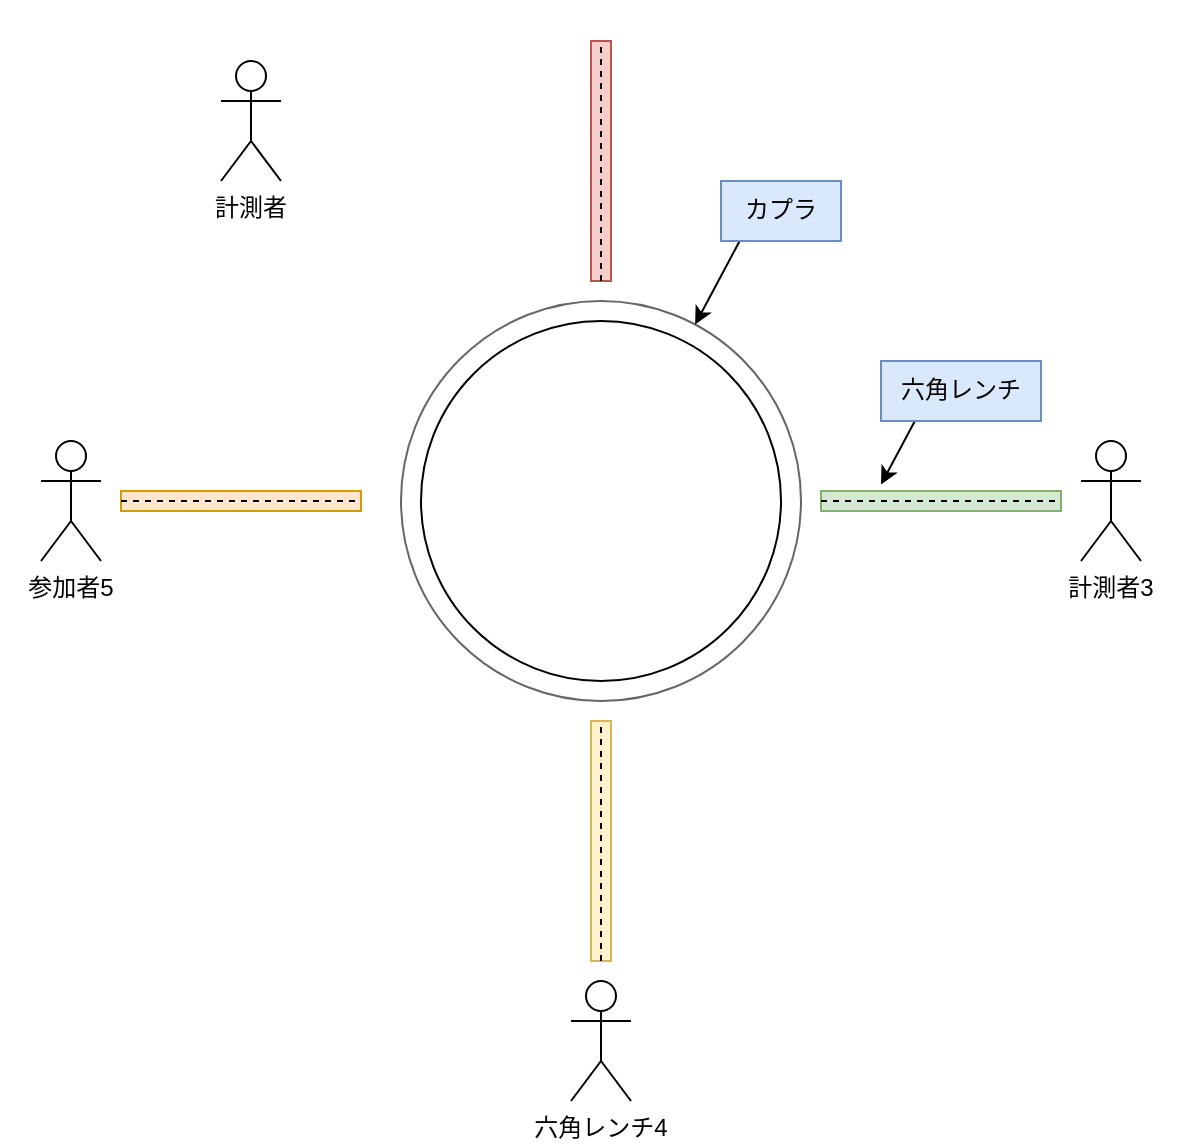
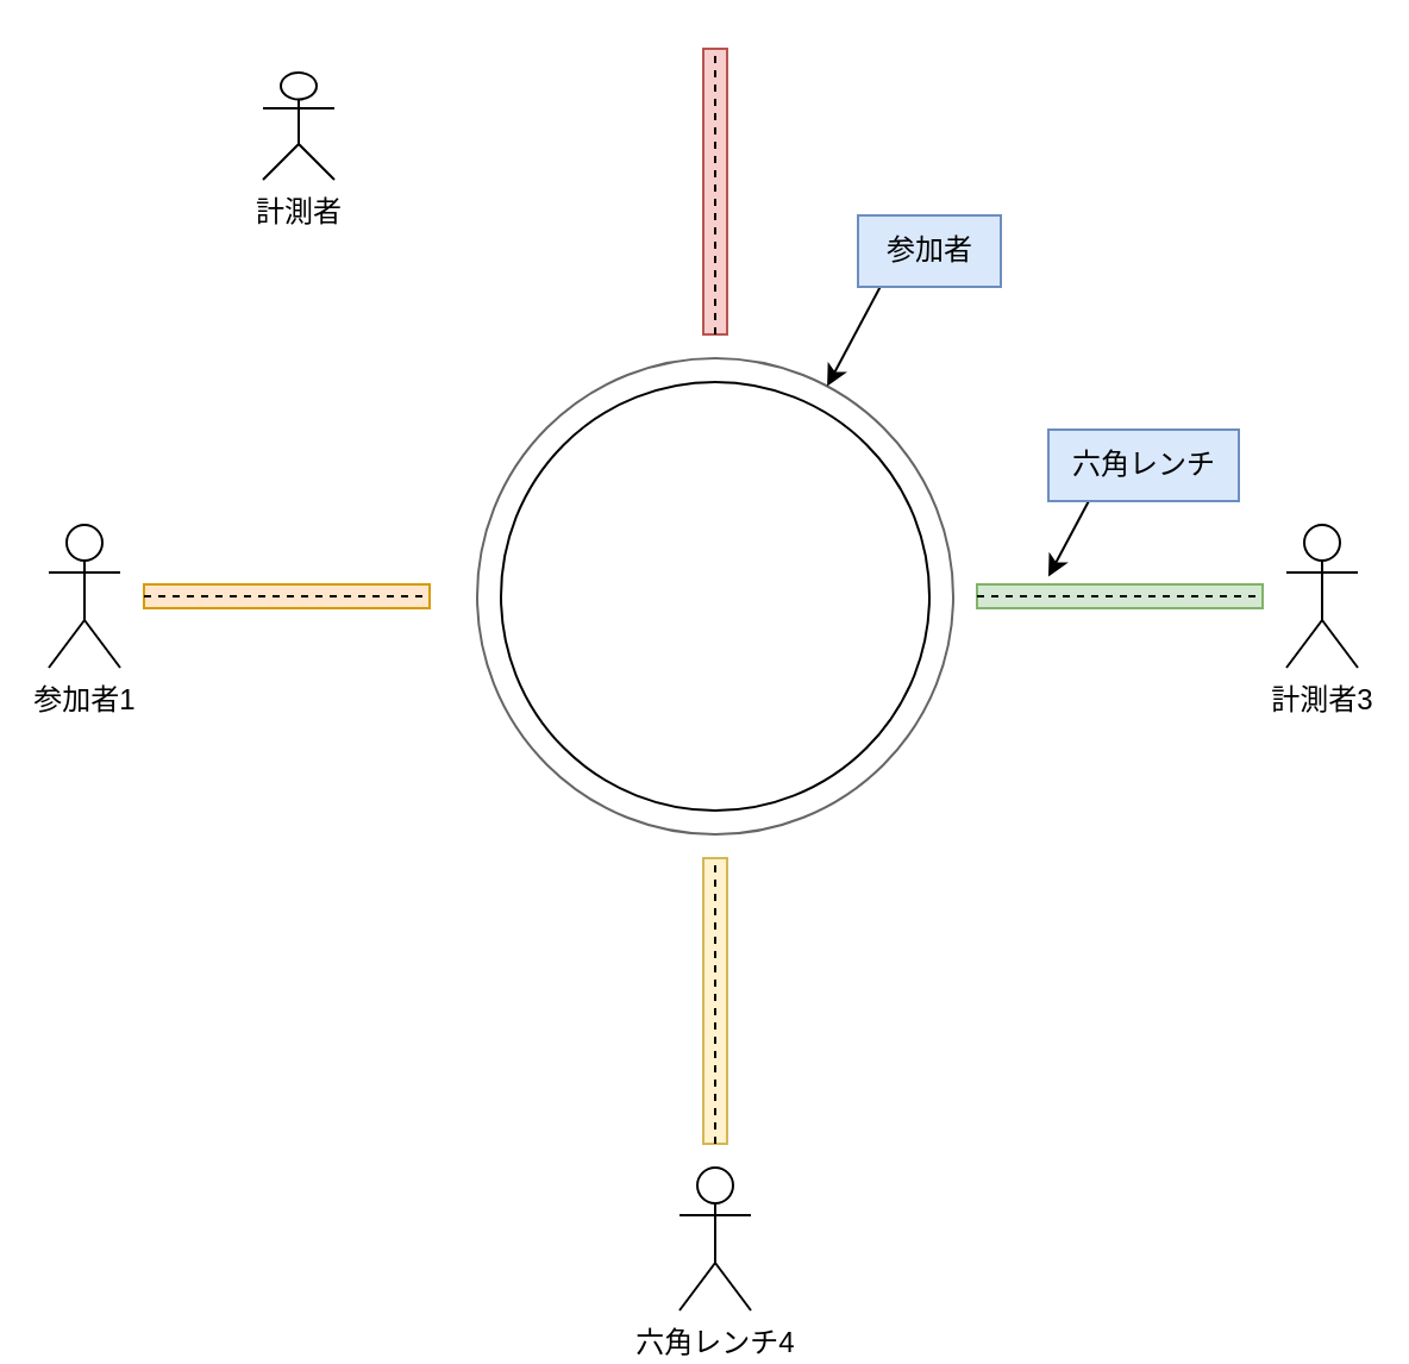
- <mxCell id="19" value="計測者" style="shape=umlActor;verticalLabelPosition=bottom;verticalAlign=top;html=1;outlineConnect=0;fillColor=none;" vertex="1" parent="1"><mxGeometry x="110" y="30" width="30" height="60" as="geometry" /></mxCell>
+ <mxCell id="19" value="計測者" style="shape=umlActor;verticalLabelPosition=bottom;verticalAlign=top;html=1;outlineConnect=0;fillColor=none;" vertex="1" parent="1"><mxGeometry x="110" y="30" width="30" height="45" as="geometry" /></mxCell>
- <mxCell id="5" value="カプラ" style="text;html=1;align=center;verticalAlign=middle;resizable=0;points=[];autosize=1;strokeColor=#6c8ebf;fillColor=#dae8fc;perimeterSpacing=0;" vertex="1" parent="1"><mxGeometry x="360" y="90" width="60" height="30" as="geometry" /></mxCell>
+ <mxCell id="5" value="参加者" style="text;html=1;align=center;verticalAlign=middle;resizable=0;points=[];autosize=1;strokeColor=#6c8ebf;fillColor=#dae8fc;perimeterSpacing=0;" vertex="1" parent="1"><mxGeometry x="360" y="90" width="60" height="30" as="geometry" /></mxCell>
- <mxCell id="13" value="参加者5" style="shape=umlActor;verticalLabelPosition=bottom;verticalAlign=top;html=1;outlineConnect=0;fillColor=none;" vertex="1" parent="1"><mxGeometry x="20" y="220" width="30" height="60" as="geometry" /></mxCell>
+ <mxCell id="13" value="参加者1" style="shape=umlActor;verticalLabelPosition=bottom;verticalAlign=top;html=1;outlineConnect=0;fillColor=none;" vertex="1" parent="1"><mxGeometry x="20" y="220" width="30" height="60" as="geometry" /></mxCell>
